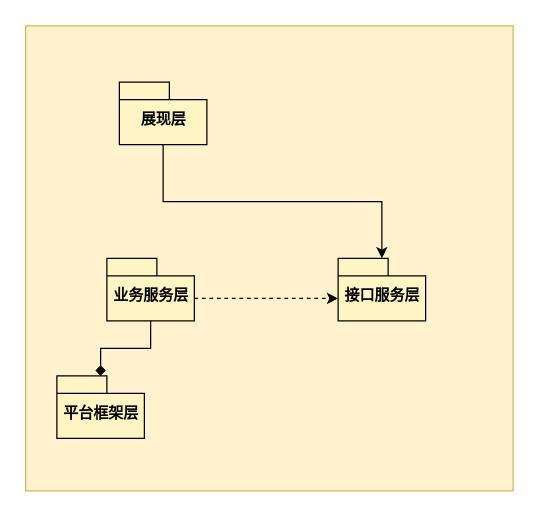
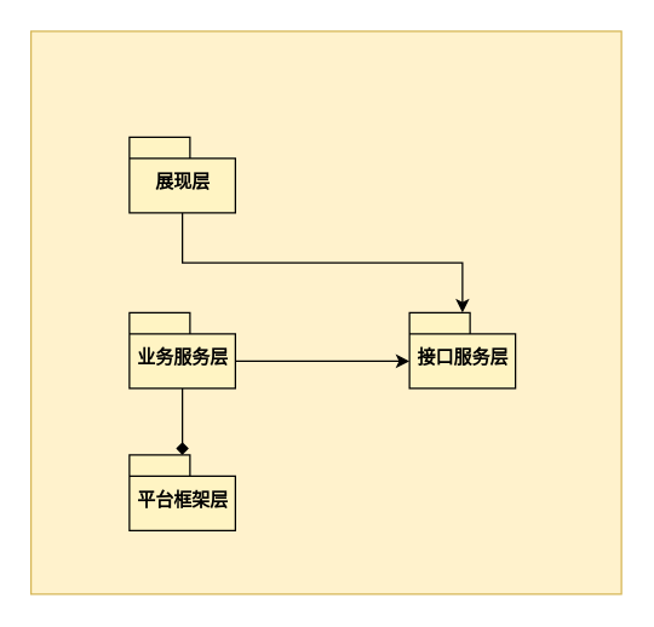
- <mxCell id="4" value="展现层" style="shape=folder;fontStyle=1;spacingTop=10;tabWidth=40;tabHeight=14;tabPosition=left;html=1;fillColor=#FFF4C3;" vertex="1" parent="1"><mxGeometry x="95" y="65" width="70" height="50" as="geometry" /></mxCell>
+ <mxCell id="4" value="展现层" style="shape=folder;fontStyle=1;spacingTop=10;tabWidth=40;tabHeight=14;tabPosition=left;html=1;fillColor=#FFF4C3;" vertex="1" parent="1"><mxGeometry x="85" y="90" width="70" height="50" as="geometry" /></mxCell>
- <mxCell id="6" style="edgeStyle=orthogonalEdgeStyle;rounded=0;orthogonalLoop=1;jettySize=auto;html=1;exitX=0;exitY=0;exitDx=70;exitDy=32;exitPerimeter=0;entryX=0;entryY=0;entryDx=0;entryDy=32;entryPerimeter=0;dashed=1;" edge="1" parent="1" source="7" target="9"><mxGeometry relative="1" as="geometry" /></mxCell>
+ <mxCell id="6" style="edgeStyle=orthogonalEdgeStyle;rounded=0;orthogonalLoop=1;jettySize=auto;html=1;exitX=0;exitY=0;exitDx=70;exitDy=32;exitPerimeter=0;entryX=0;entryY=0;entryDx=0;entryDy=32;entryPerimeter=0;" edge="1" parent="1" source="7" target="9"><mxGeometry relative="1" as="geometry" /></mxCell>
- <mxCell id="8" value="平台框架层" style="shape=folder;fontStyle=1;spacingTop=10;tabWidth=40;tabHeight=14;tabPosition=left;html=1;fillColor=#FFF4C3;" vertex="1" parent="1"><mxGeometry x="45" y="300" width="70" height="50" as="geometry" /></mxCell>
+ <mxCell id="8" value="平台框架层" style="shape=folder;fontStyle=1;spacingTop=10;tabWidth=40;tabHeight=14;tabPosition=left;html=1;fillColor=#FFF4C3;" vertex="1" parent="1"><mxGeometry x="85" y="300" width="70" height="50" as="geometry" /></mxCell>
